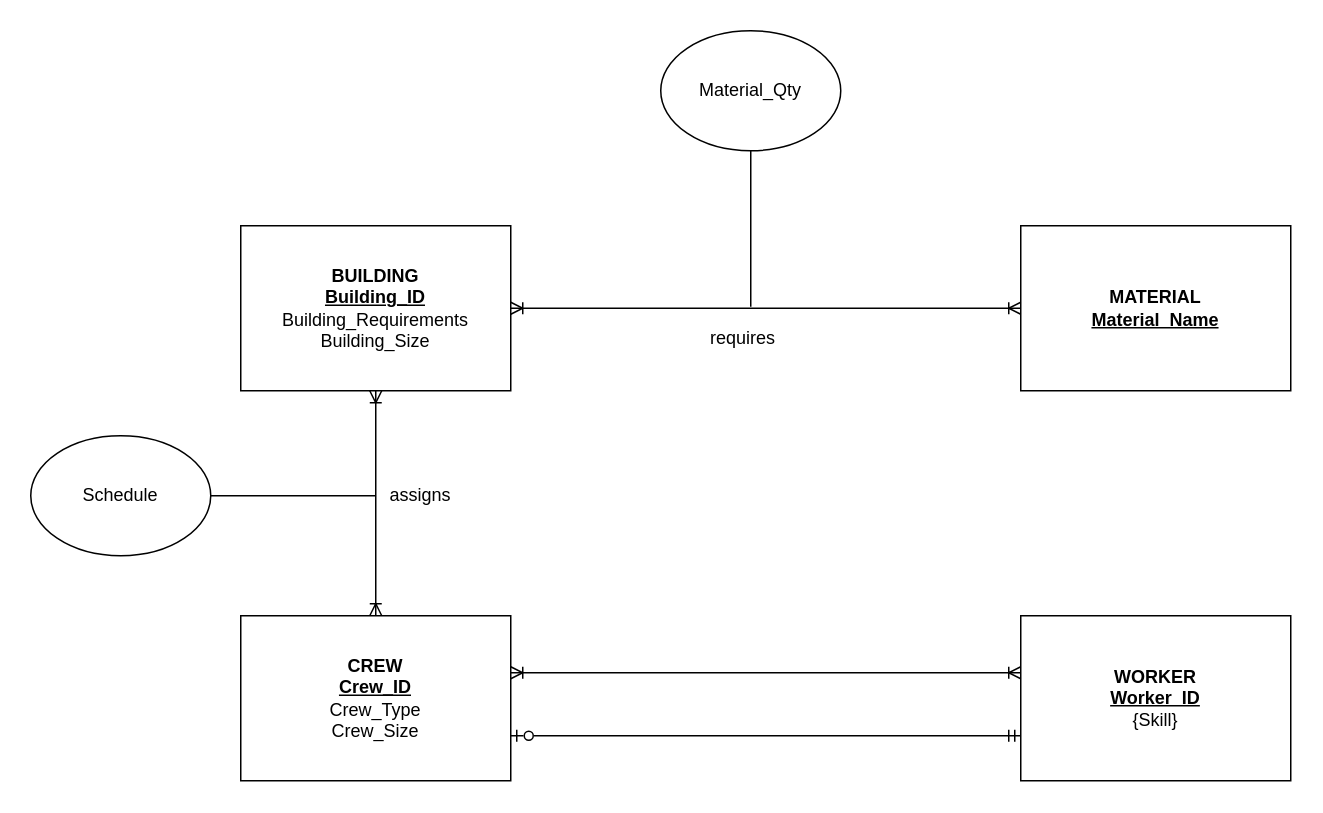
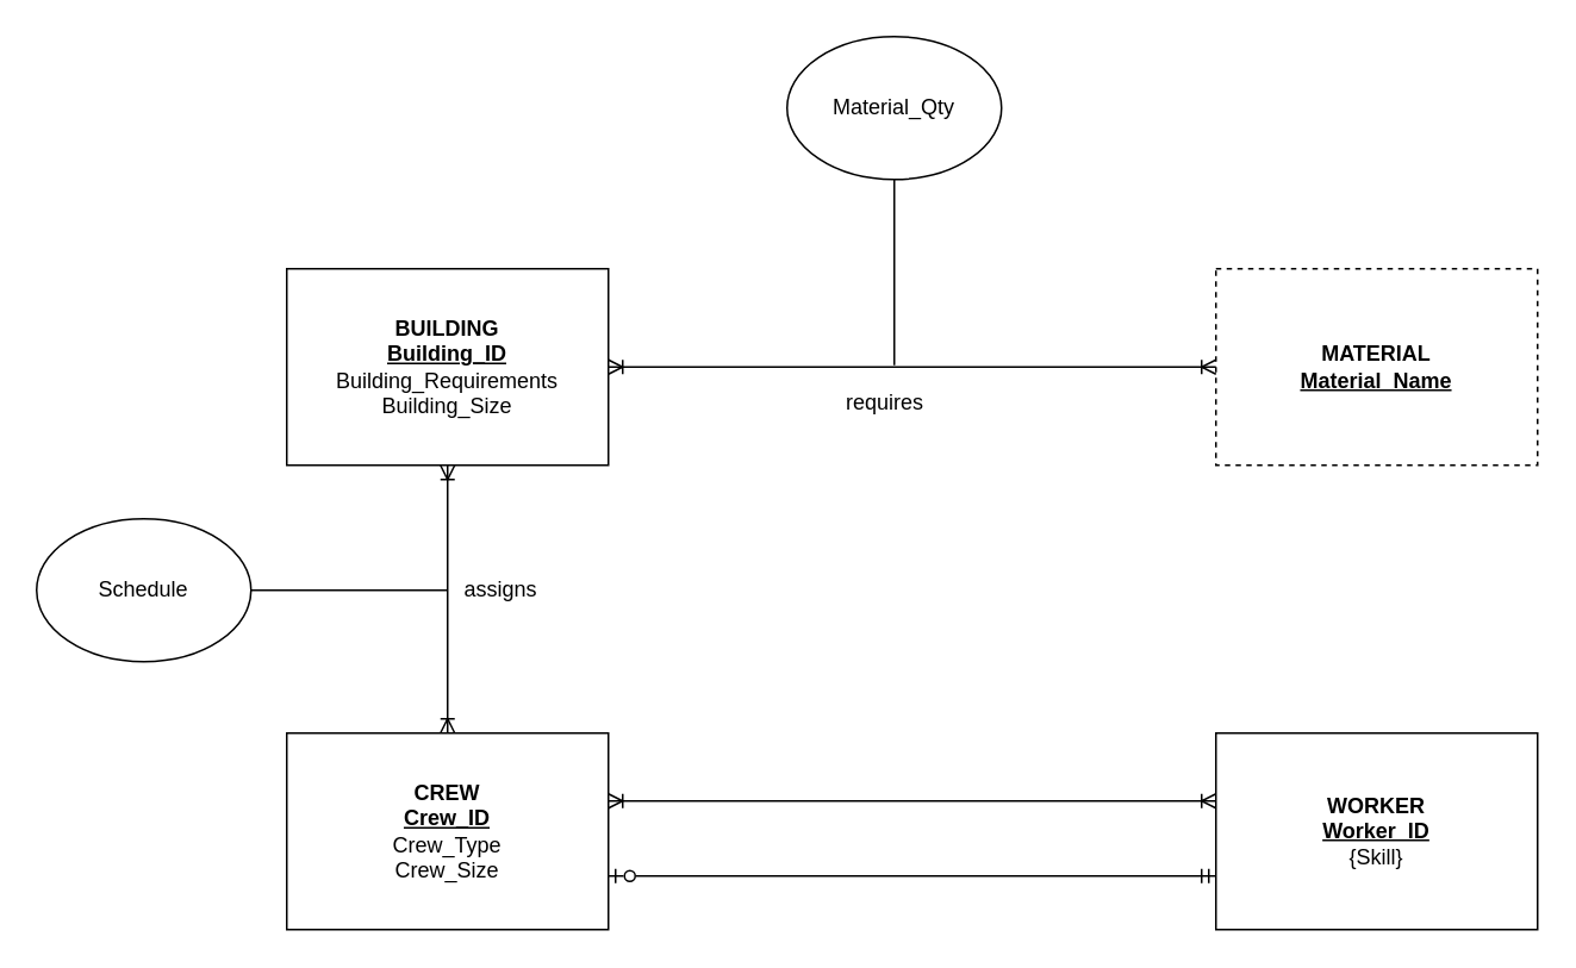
- <mxCell id="3" value="&lt;b&gt;MATERIAL&lt;/b&gt;&lt;div&gt;&lt;b&gt;&lt;u&gt;Material_Name&lt;/u&gt;&lt;/b&gt;&lt;/div&gt;" style="rounded=0;whiteSpace=wrap;html=1;" vertex="1" parent="1"><mxGeometry x="680" y="150" width="180" height="110" as="geometry" /></mxCell>
+ <mxCell id="3" value="&lt;b&gt;MATERIAL&lt;/b&gt;&lt;div&gt;&lt;b&gt;&lt;u&gt;Material_Name&lt;/u&gt;&lt;/b&gt;&lt;/div&gt;" style="rounded=0;whiteSpace=wrap;html=1;dashed=1;" vertex="1" parent="1"><mxGeometry x="680" y="150" width="180" height="110" as="geometry" /></mxCell>
